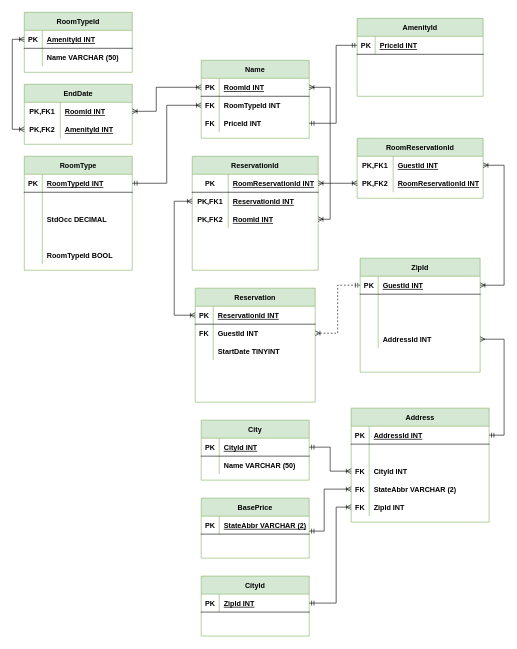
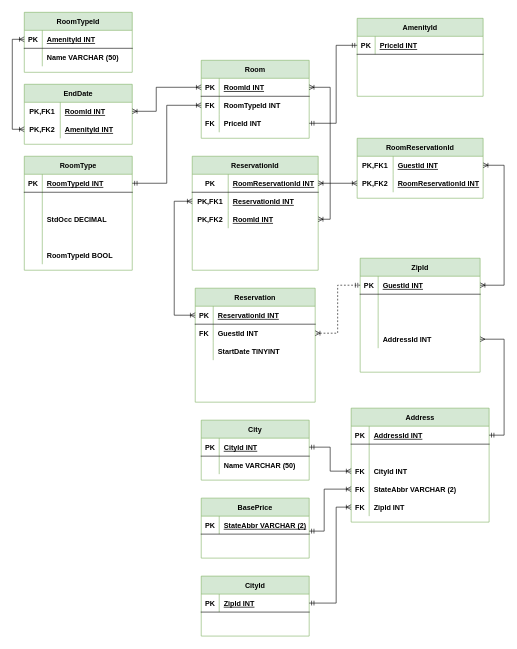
- <mxCell id="2" value="Name" style="shape=table;startSize=30;container=1;collapsible=1;childLayout=tableLayout;fixedRows=1;rowLines=0;fontStyle=1;align=center;resizeLast=1;fillColor=#d5e8d4;strokeColor=#82b366;" parent="1" vertex="1"><mxGeometry x="335" y="100" width="180" height="130" as="geometry" /></mxCell>
+ <mxCell id="2" value="Room" style="shape=table;startSize=30;container=1;collapsible=1;childLayout=tableLayout;fixedRows=1;rowLines=0;fontStyle=1;align=center;resizeLast=1;fillColor=#d5e8d4;strokeColor=#82b366;" parent="1" vertex="1"><mxGeometry x="335" y="100" width="180" height="130" as="geometry" /></mxCell>
